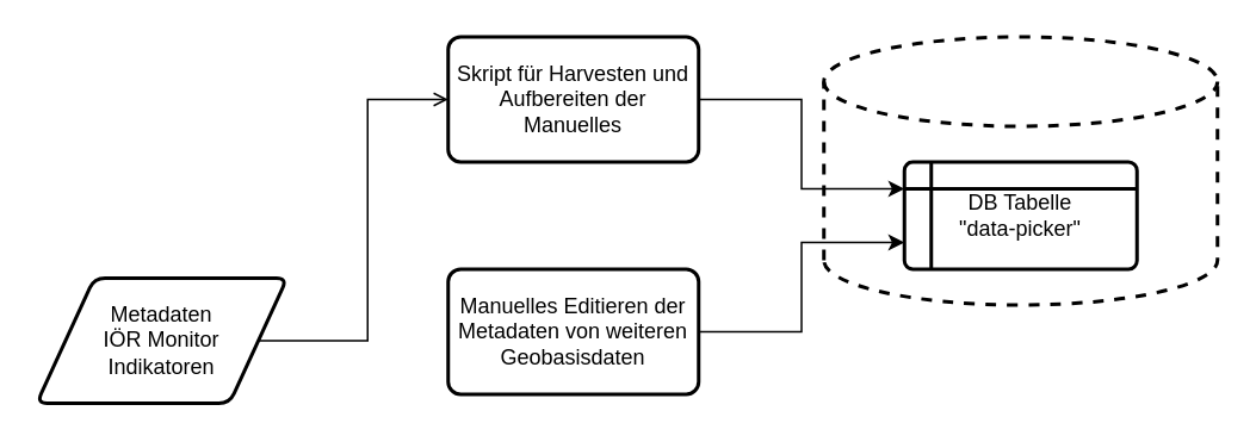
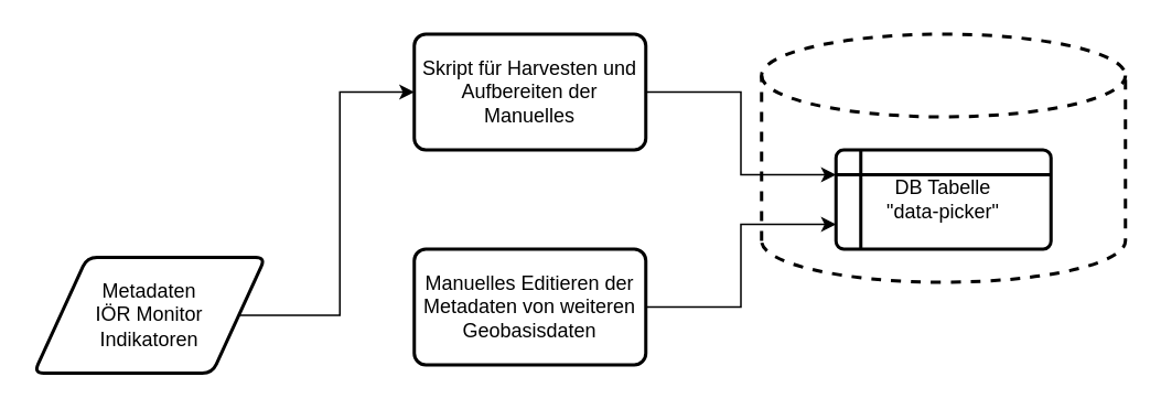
- <mxCell id="3" style="edgeStyle=orthogonalEdgeStyle;rounded=0;orthogonalLoop=1;jettySize=auto;html=1;exitX=1;exitY=0.5;exitDx=0;exitDy=0;entryX=0;entryY=0.5;entryDx=0;entryDy=0;endArrow=open;" edge="1" parent="1" source="4" target="7"><mxGeometry relative="1" as="geometry" /></mxCell>
+ <mxCell id="3" style="edgeStyle=orthogonalEdgeStyle;rounded=0;orthogonalLoop=1;jettySize=auto;html=1;exitX=1;exitY=0.5;exitDx=0;exitDy=0;entryX=0;entryY=0.5;entryDx=0;entryDy=0;" edge="1" parent="1" source="4" target="7"><mxGeometry relative="1" as="geometry" /></mxCell>
